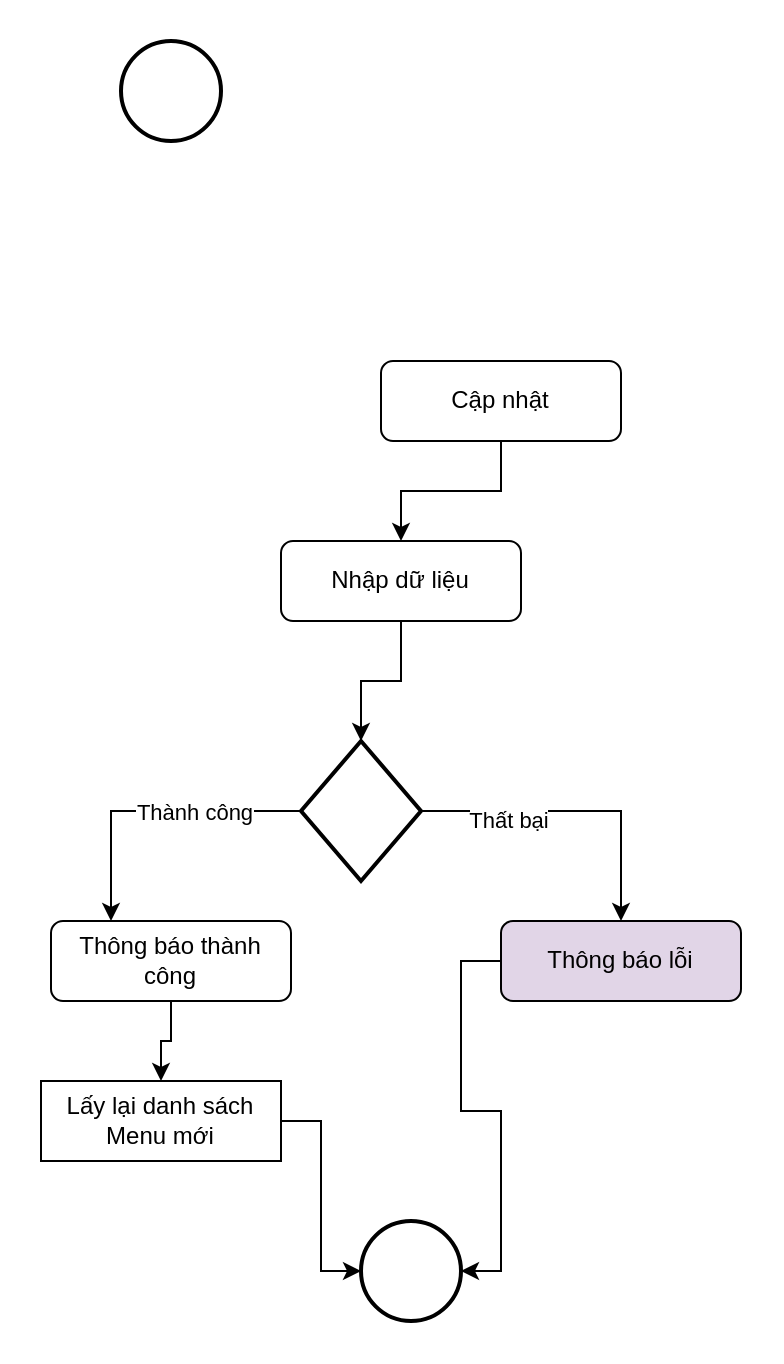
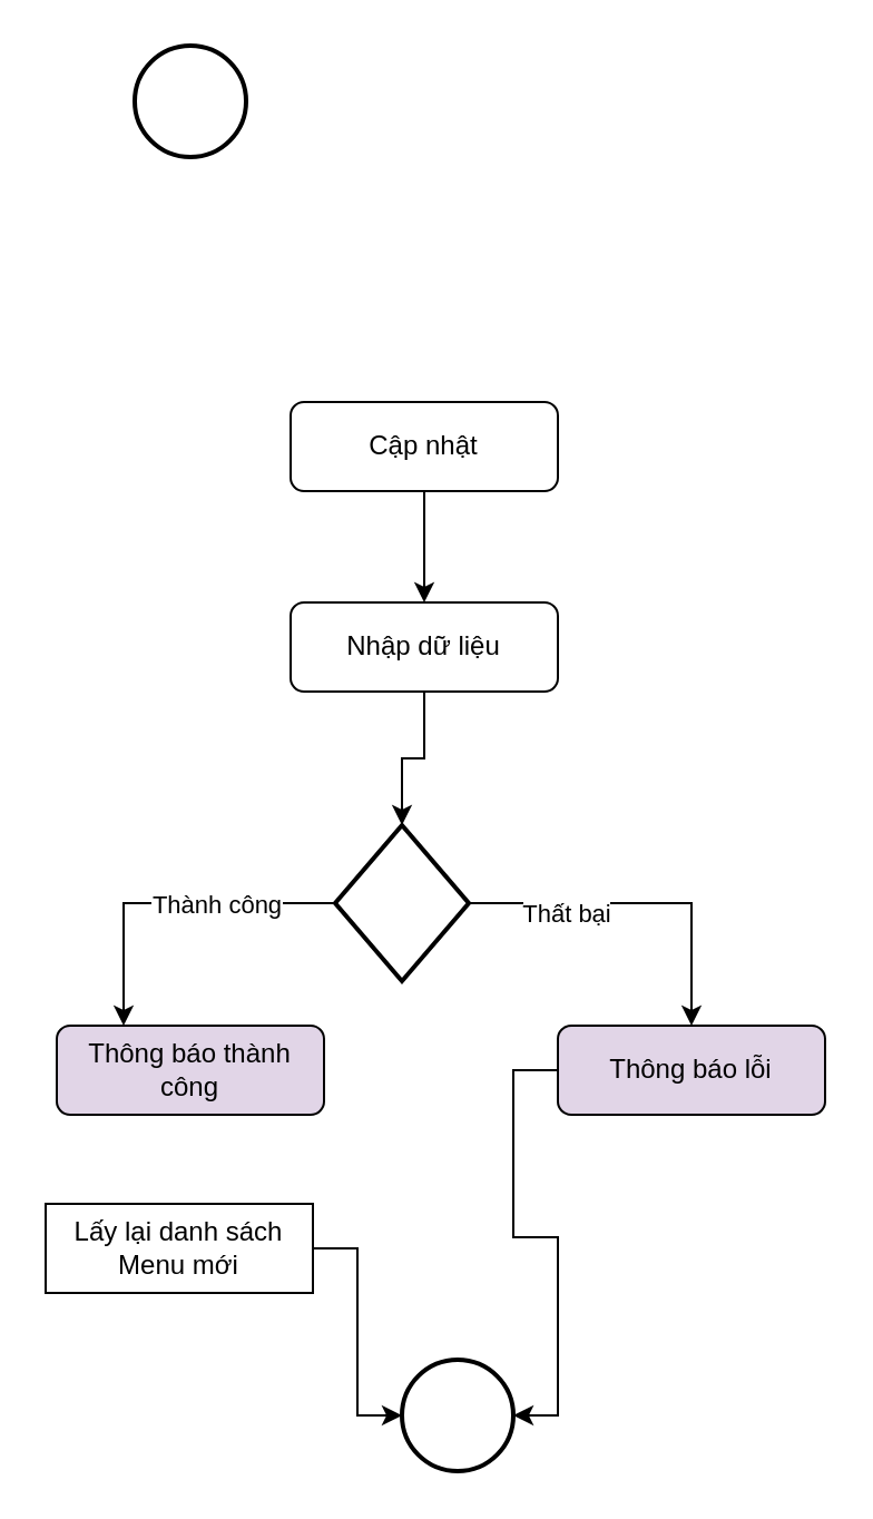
- <mxCell id="5" value="Cập nhật" style="rounded=1;whiteSpace=wrap;html=1;fontSize=12;glass=0;strokeWidth=1;shadow=0;" vertex="1" parent="1"><mxGeometry x="190" y="180" width="120" height="40" as="geometry" /></mxCell>
+ <mxCell id="5" value="Cập nhật" style="rounded=1;whiteSpace=wrap;html=1;fontSize=12;glass=0;strokeWidth=1;shadow=0;" vertex="1" parent="1"><mxGeometry x="130" y="180" width="120" height="40" as="geometry" /></mxCell>
- <mxCell id="7" value="Nhập dữ liệu" style="rounded=1;whiteSpace=wrap;html=1;fontSize=12;glass=0;strokeWidth=1;shadow=0;" vertex="1" parent="1"><mxGeometry x="140" y="270" width="120" height="40" as="geometry" /></mxCell>
+ <mxCell id="7" value="Nhập dữ liệu" style="rounded=1;whiteSpace=wrap;html=1;fontSize=12;glass=0;strokeWidth=1;shadow=0;" vertex="1" parent="1"><mxGeometry x="130" y="270" width="120" height="40" as="geometry" /></mxCell>
- <mxCell id="15" value="Thông báo thành công" style="rounded=1;whiteSpace=wrap;html=1;fontSize=12;glass=0;strokeWidth=1;shadow=0;" vertex="1" parent="1"><mxGeometry x="25" y="460" width="120" height="40" as="geometry" /></mxCell>
+ <mxCell id="15" value="Thông báo thành công" style="rounded=1;whiteSpace=wrap;html=1;fontSize=12;glass=0;strokeWidth=1;shadow=0;fillColor=#e1d5e7;" vertex="1" parent="1"><mxGeometry x="25" y="460" width="120" height="40" as="geometry" /></mxCell>
- <mxCell id="14" value="" style="edgeStyle=orthogonalEdgeStyle;rounded=0;orthogonalLoop=1;jettySize=auto;html=1;" edge="1" parent="1" source="15" target="16"><mxGeometry relative="1" as="geometry" /></mxCell>
